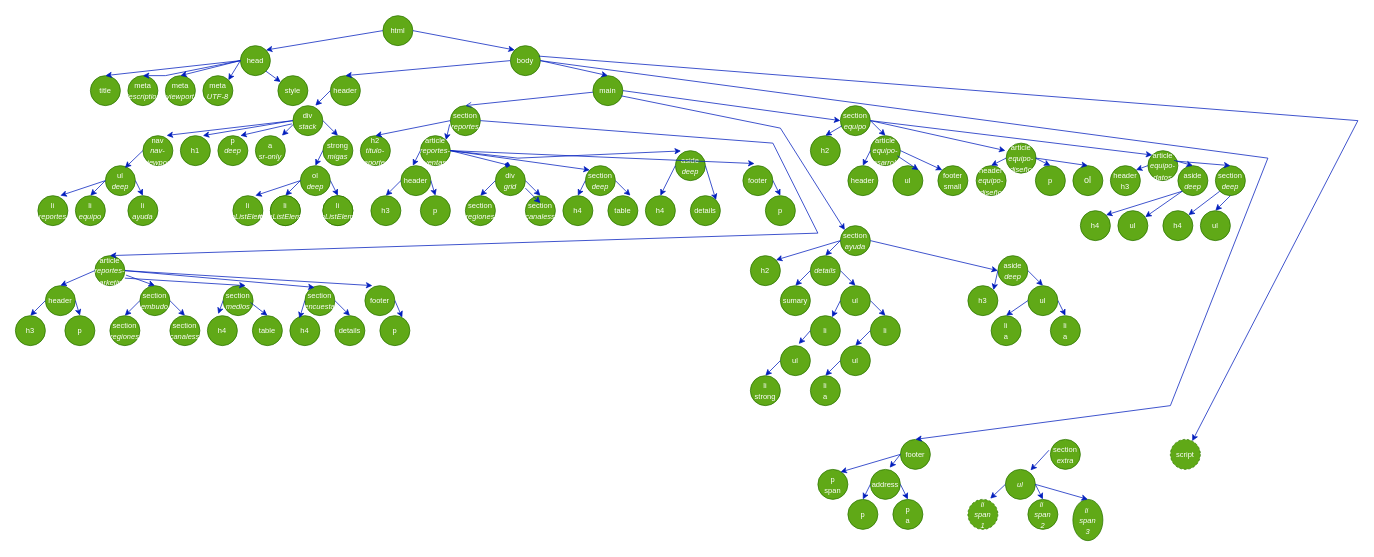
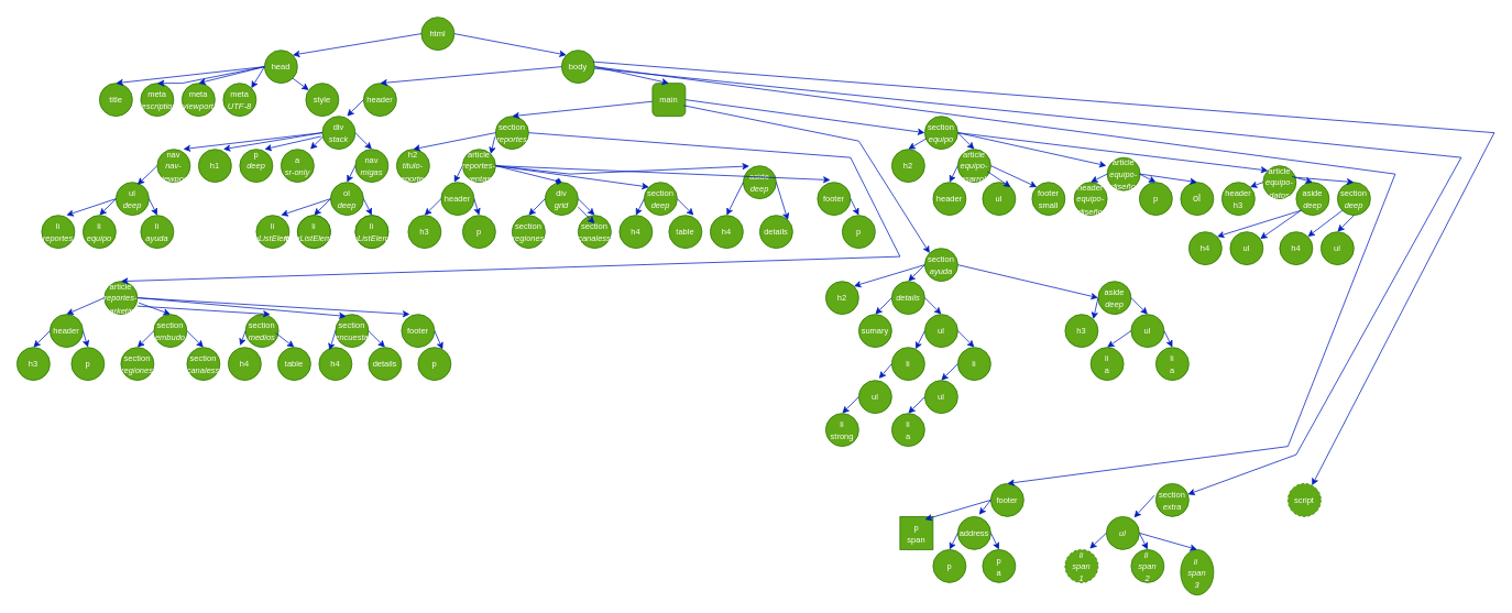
- <mxCell id="17" value="&lt;font size=&quot;1&quot;&gt;main&lt;/font&gt;" style="ellipse;whiteSpace=wrap;html=1;aspect=fixed;fillColor=#60a917;fontColor=light-dark(#FFFFFF,#FFFFFF);strokeColor=#2D7600;" parent="1" vertex="1"><mxGeometry x="790" y="100" width="40" height="40" as="geometry" /></mxCell>
+ <mxCell id="17" value="&lt;font size=&quot;1&quot;&gt;main&lt;/font&gt;" style="whiteSpace=wrap;html=1;aspect=fixed;fillColor=#60a917;fontColor=light-dark(#FFFFFF,#FFFFFF);strokeColor=#2D7600;rounded=1;" parent="1" vertex="1"><mxGeometry x="790" y="100" width="40" height="40" as="geometry" /></mxCell>
- <mxCell id="57" value="" style="endArrow=open;html=1;rounded=0;entryX=0.5;entryY=0;entryDx=0;entryDy=0;fillColor=#0050ef;strokeColor=#001DBC;" parent="1" source="17" target="53" edge="1"><mxGeometry width="50" height="50" relative="1" as="geometry"><mxPoint x="560" y="120" as="sourcePoint" /><mxPoint x="460" y="140" as="targetPoint" /><Array as="points" /></mxGeometry></mxCell>
+ <mxCell id="57" value="" style="endArrow=classic;html=1;rounded=0;entryX=0.5;entryY=0;entryDx=0;entryDy=0;fillColor=#0050ef;strokeColor=#001DBC;" parent="1" source="17" target="53" edge="1"><mxGeometry width="50" height="50" relative="1" as="geometry"><mxPoint x="560" y="120" as="sourcePoint" /><mxPoint x="460" y="140" as="targetPoint" /><Array as="points" /></mxGeometry></mxCell>
+ <mxCell id="119" value="" style="endArrow=classic;html=1;rounded=0;fillColor=#0050ef;strokeColor=#001DBC;" parent="1" source="15" edge="1" target="18"><mxGeometry width="50" height="50" relative="1" as="geometry"><mxPoint x="1200" y="120" as="sourcePoint" /><mxPoint x="890" y="360" as="targetPoint" /><Array as="points"><mxPoint x="1770" y="190" /><mxPoint x="1570" y="550" /></Array></mxGeometry></mxCell>
- <mxCell id="26" value="&lt;span style=&quot;font-size: x-small; background-color: transparent;&quot;&gt;strong&lt;/span&gt;&lt;div&gt;&lt;i style=&quot;font-size: x-small; background-color: transparent;&quot;&gt;migas&lt;/i&gt;&lt;/div&gt;" style="ellipse;whiteSpace=wrap;html=1;aspect=fixed;fillColor=#60a917;fontColor=light-dark(#FFFFFF,#FFFFFF);strokeColor=#2D7600;" parent="1" vertex="1"><mxGeometry x="430" y="180" width="40" height="40" as="geometry" /></mxCell>
+ <mxCell id="26" value="&lt;span style=&quot;font-size: x-small; background-color: transparent;&quot;&gt;nav&lt;/span&gt;&lt;div&gt;&lt;i style=&quot;font-size: x-small; background-color: transparent;&quot;&gt;migas&lt;/i&gt;&lt;/div&gt;" style="ellipse;whiteSpace=wrap;html=1;aspect=fixed;fillColor=#60a917;fontColor=light-dark(#FFFFFF,#FFFFFF);strokeColor=#2D7600;" parent="1" vertex="1"><mxGeometry x="430" y="180" width="40" height="40" as="geometry" /></mxCell>
- <mxCell id="122" value="&lt;font size=&quot;1&quot;&gt;p&lt;/font&gt;&lt;div&gt;&lt;font size=&quot;1&quot;&gt;span&lt;/font&gt;&lt;/div&gt;" style="ellipse;whiteSpace=wrap;html=1;aspect=fixed;fillColor=#60a917;fontColor=light-dark(#FFFFFF,#FFFFFF);strokeColor=#2D7600;" parent="1" vertex="1"><mxGeometry x="1090" y="625" width="40" height="40" as="geometry" /></mxCell>
+ <mxCell id="122" value="&lt;font size=&quot;1&quot;&gt;p&lt;/font&gt;&lt;div&gt;&lt;font size=&quot;1&quot;&gt;span&lt;/font&gt;&lt;/div&gt;" style="whiteSpace=wrap;html=1;aspect=fixed;fillColor=#60a917;fontColor=light-dark(#FFFFFF,#FFFFFF);strokeColor=#2D7600;rounded=0;" parent="1" vertex="1"><mxGeometry x="1090" y="625" width="40" height="40" as="geometry" /></mxCell>
